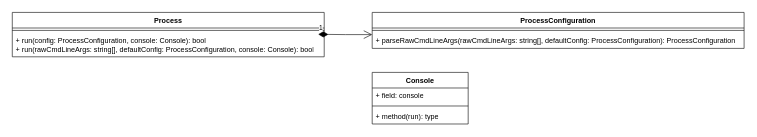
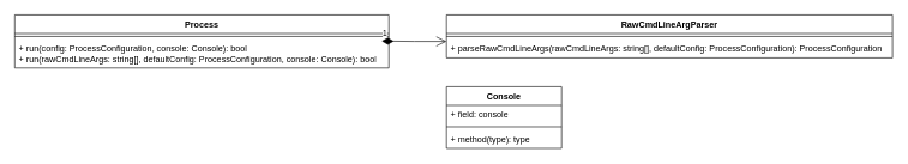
- <mxCell id="5" value="ProcessConfiguration" style="swimlane;fontStyle=1;align=center;verticalAlign=top;childLayout=stackLayout;horizontal=1;startSize=26;horizontalStack=0;resizeParent=1;resizeParentMax=0;resizeLast=0;collapsible=1;marginBottom=0;whiteSpace=wrap;html=1;" vertex="1" parent="1"><mxGeometry x="620" y="20" width="620" height="60" as="geometry" /></mxCell>
+ <mxCell id="5" value="RawCmdLineArgParser" style="swimlane;fontStyle=1;align=center;verticalAlign=top;childLayout=stackLayout;horizontal=1;startSize=26;horizontalStack=0;resizeParent=1;resizeParentMax=0;resizeLast=0;collapsible=1;marginBottom=0;whiteSpace=wrap;html=1;" vertex="1" parent="1"><mxGeometry x="620" y="20" width="620" height="60" as="geometry" /></mxCell>
- <mxCell id="12" value="+ method(run): type" style="text;strokeColor=none;fillColor=none;align=left;verticalAlign=top;spacingLeft=4;spacingRight=4;overflow=hidden;rotatable=0;points=[[0,0.5],[1,0.5]];portConstraint=eastwest;whiteSpace=wrap;html=1;" vertex="1" parent="9"><mxGeometry y="60" width="160" height="26" as="geometry" /></mxCell>
+ <mxCell id="12" value="+ method(type): type" style="text;strokeColor=none;fillColor=none;align=left;verticalAlign=top;spacingLeft=4;spacingRight=4;overflow=hidden;rotatable=0;points=[[0,0.5],[1,0.5]];portConstraint=eastwest;whiteSpace=wrap;html=1;" vertex="1" parent="9"><mxGeometry y="60" width="160" height="26" as="geometry" /></mxCell>
